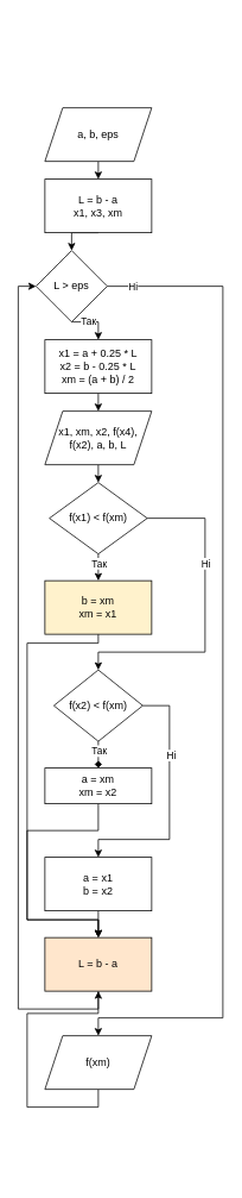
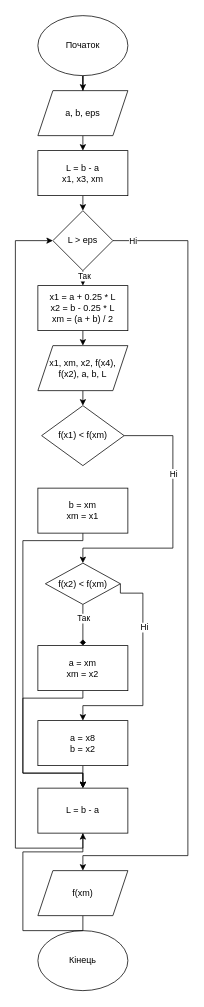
+ <mxCell id="5" value="Початок" style="ellipse;whiteSpace=wrap;html=1;" parent="1" vertex="1"><mxGeometry x="50" width="120" height="80" as="geometry" y="20" /></mxCell>
+ <mxCell id="4" style="edgeStyle=orthogonalEdgeStyle;rounded=0;orthogonalLoop=1;jettySize=auto;html=1;exitX=0.5;exitY=1;exitDx=0;exitDy=0;" parent="1" source="5" target="3" edge="1"><mxGeometry relative="1" as="geometry" /></mxCell>
- <mxCell id="13" value="L &amp;gt; eps" style="rhombus;whiteSpace=wrap;html=1;" parent="1" vertex="1"><mxGeometry x="40" y="280" width="80" height="80" as="geometry" /></mxCell>
+ <mxCell id="13" value="L &amp;gt; eps" style="rhombus;whiteSpace=wrap;html=1;" parent="1" vertex="1"><mxGeometry x="70" y="280" width="80" height="80" as="geometry" /></mxCell>
- <mxCell id="16" style="edgeStyle=orthogonalEdgeStyle;rounded=0;orthogonalLoop=1;jettySize=auto;html=1;exitX=0.5;exitY=1;exitDx=0;exitDy=0;entryX=0.5;entryY=0;entryDx=0;entryDy=0;" parent="1" source="20" target="22" edge="1"><mxGeometry relative="1" as="geometry" /></mxCell>
- <mxCell id="17" value="Так" style="edgeLabel;html=1;align=center;verticalAlign=middle;resizable=0;points=[];" parent="16" vertex="1" connectable="0"><mxGeometry x="-0.331" relative="1" as="geometry"><mxPoint as="offset" /></mxGeometry></mxCell>
- <mxCell id="22" value="b = xm&lt;br&gt;xm = x1" style="rounded=0;whiteSpace=wrap;html=1;fillColor=#fff2cc;" parent="1" vertex="1"><mxGeometry x="50" y="650" width="120" height="60" as="geometry" /></mxCell>
+ <mxCell id="22" value="b = xm&lt;br&gt;xm = x1" style="rounded=0;whiteSpace=wrap;html=1;" parent="1" vertex="1"><mxGeometry x="50" y="650" width="120" height="60" as="geometry" /></mxCell>
- <mxCell id="27" value="f(x2) &amp;lt; f(xm)" style="rhombus;whiteSpace=wrap;html=1;" parent="1" vertex="1"><mxGeometry x="60" y="750" width="100" height="80" as="geometry" /></mxCell>
+ <mxCell id="27" value="f(x2) &amp;lt; f(xm)" style="rhombus;whiteSpace=wrap;html=1;" parent="1" vertex="1"><mxGeometry x="60" y="750" width="100" height="55" as="geometry" /></mxCell>
- <mxCell id="29" value="a = xm&lt;br&gt;xm = x2" style="rounded=0;whiteSpace=wrap;html=1;" parent="1" vertex="1"><mxGeometry x="50" y="860" width="120" height="40" as="geometry" /></mxCell>
+ <mxCell id="29" value="a = xm&lt;br&gt;xm = x2" style="rounded=0;whiteSpace=wrap;html=1;" parent="1" vertex="1"><mxGeometry x="50" y="860" width="120" height="60" as="geometry" /></mxCell>
- <mxCell id="31" value="a = x1&lt;br&gt;b = x2" style="rounded=0;whiteSpace=wrap;html=1;" parent="1" vertex="1"><mxGeometry x="50" y="960" width="120" height="60" as="geometry" /></mxCell>
+ <mxCell id="31" value="a = x8&lt;br&gt;b = x2" style="rounded=0;whiteSpace=wrap;html=1;" parent="1" vertex="1"><mxGeometry x="50" y="960" width="120" height="60" as="geometry" /></mxCell>
- <mxCell id="33" value="L = b - a" style="rounded=0;whiteSpace=wrap;html=1;fillColor=#ffe6cc;" parent="1" vertex="1"><mxGeometry x="50" y="1050" width="120" height="60" as="geometry" /></mxCell>
+ <mxCell id="33" value="L = b - a" style="rounded=0;whiteSpace=wrap;html=1;" parent="1" vertex="1"><mxGeometry x="50" y="1050" width="120" height="60" as="geometry" /></mxCell>
+ <mxCell id="6" value="Кінець" style="ellipse;whiteSpace=wrap;html=1;" parent="1" vertex="1"><mxGeometry x="50" y="1240" width="120" height="80" as="geometry" /></mxCell>
